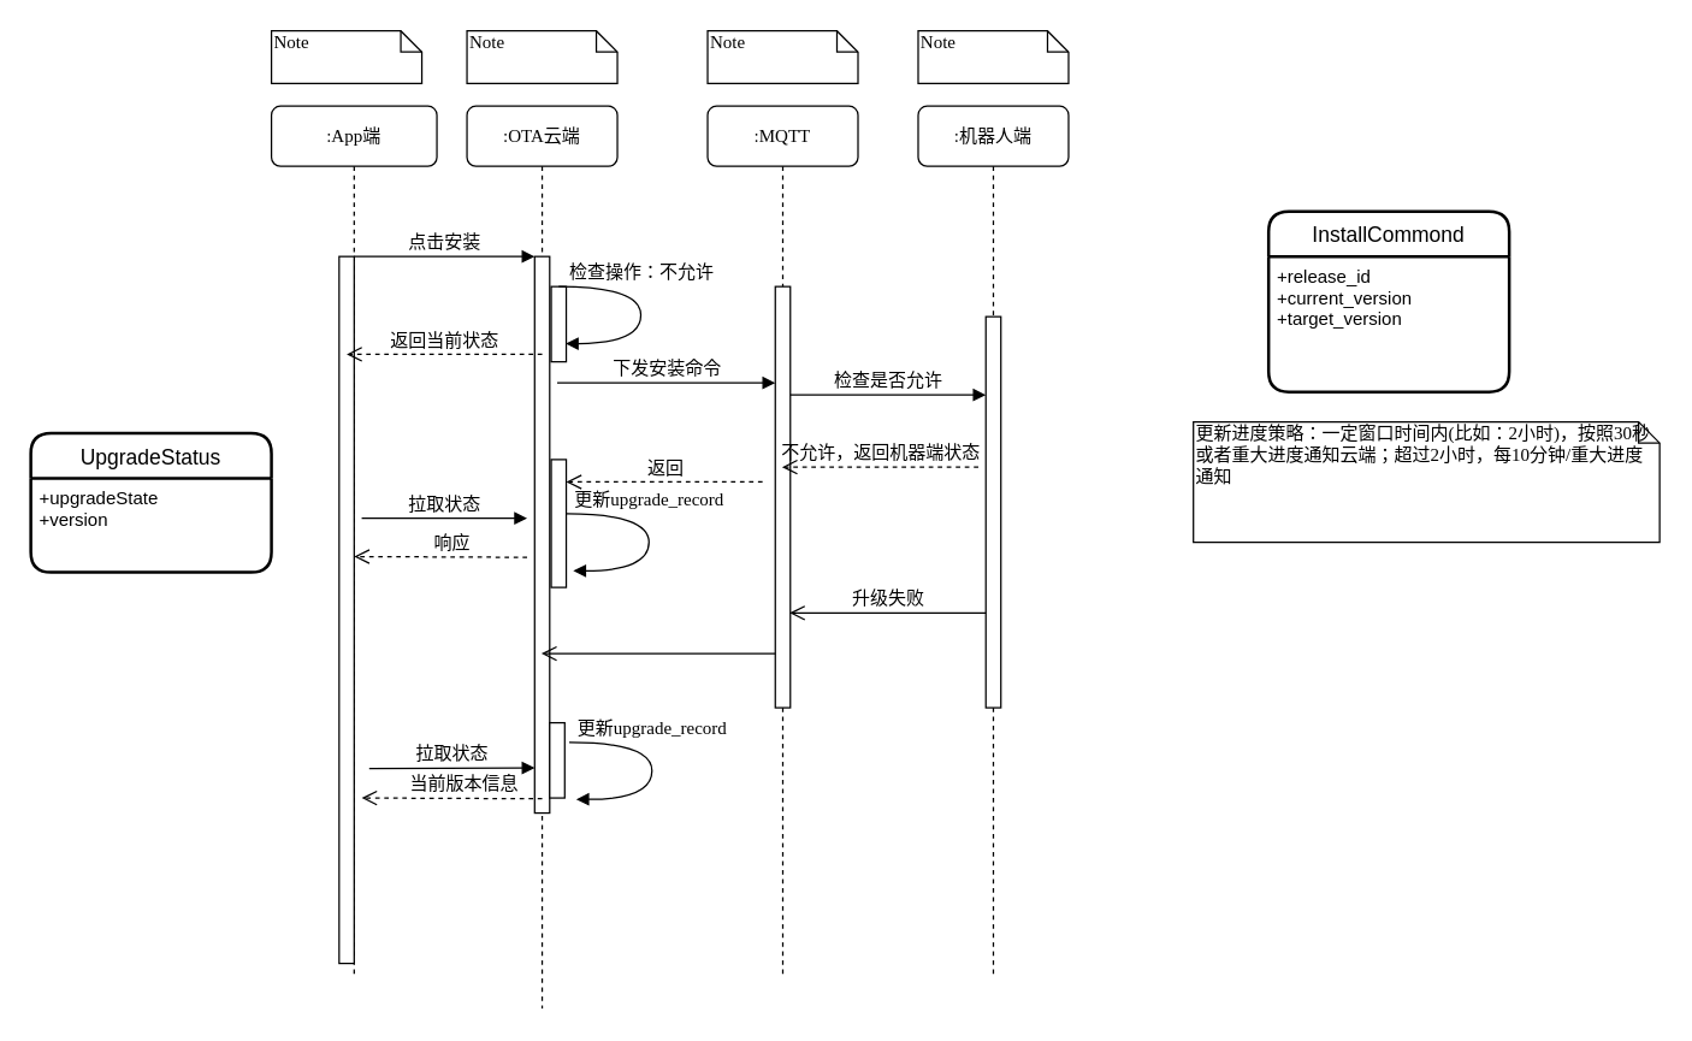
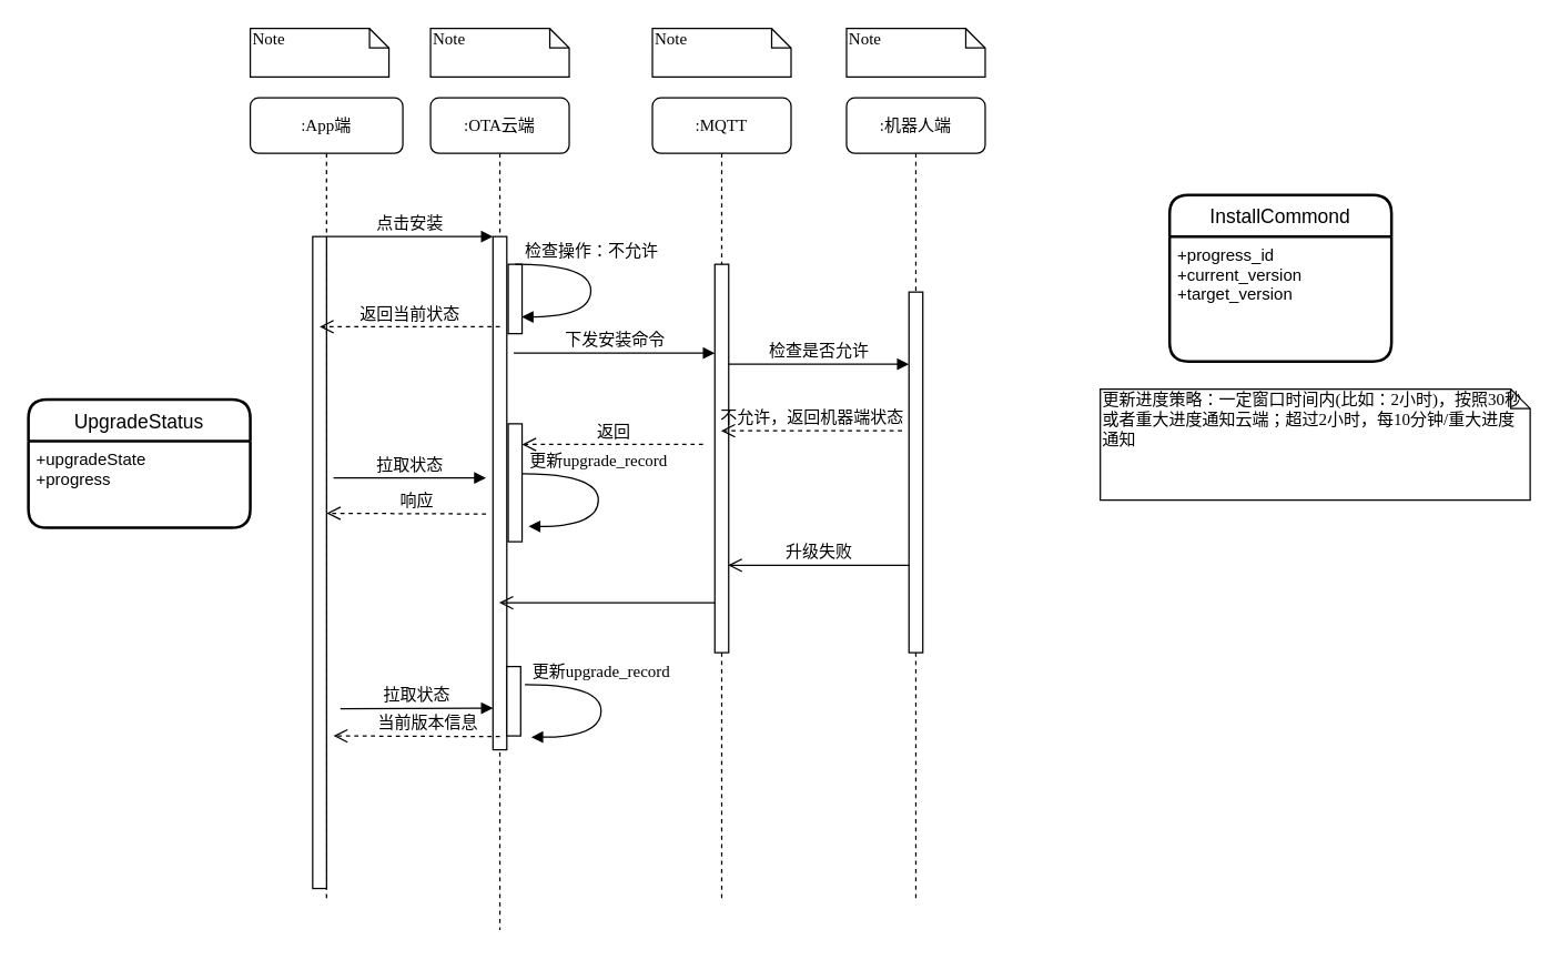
- <mxCell id="32" value="+release_id&#10;+current_version&#10;+target_version" style="align=left;strokeColor=none;fillColor=none;spacingLeft=4;fontSize=12;verticalAlign=top;resizable=0;rotatable=0;part=1;" parent="31" vertex="1"><mxGeometry y="30" width="160" height="90" as="geometry" /></mxCell>
+ <mxCell id="32" value="+progress_id&#10;+current_version&#10;+target_version" style="align=left;strokeColor=none;fillColor=none;spacingLeft=4;fontSize=12;verticalAlign=top;resizable=0;rotatable=0;part=1;" parent="31" vertex="1"><mxGeometry y="30" width="160" height="90" as="geometry" /></mxCell>
- <mxCell id="37" value="+upgradeState&#10;+version" style="align=left;strokeColor=none;fillColor=none;spacingLeft=4;fontSize=12;verticalAlign=top;resizable=0;rotatable=0;part=1;" vertex="1" parent="36"><mxGeometry y="30" width="160" height="62.5" as="geometry" /></mxCell>
+ <mxCell id="37" value="+upgradeState&#10;+progress" style="align=left;strokeColor=none;fillColor=none;spacingLeft=4;fontSize=12;verticalAlign=top;resizable=0;rotatable=0;part=1;" vertex="1" parent="36"><mxGeometry y="30" width="160" height="62.5" as="geometry" /></mxCell>
